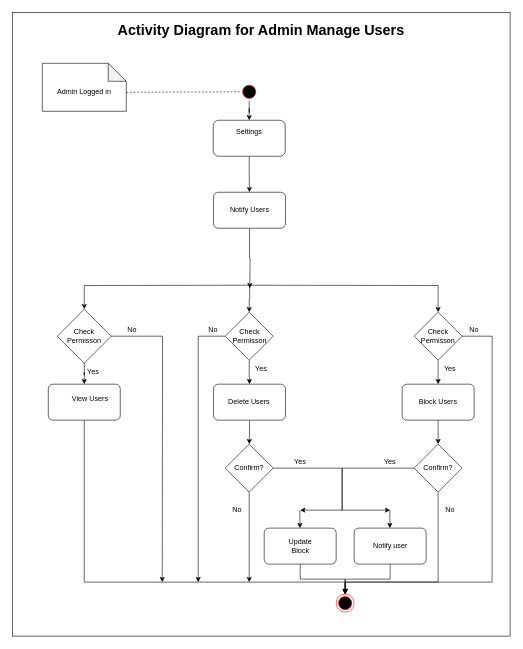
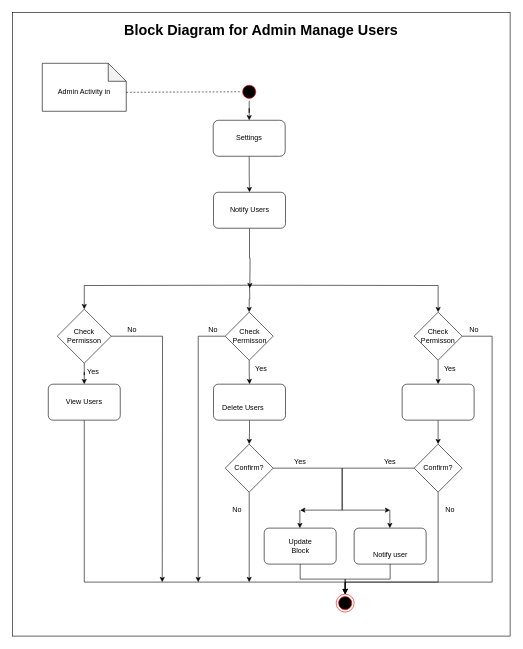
- <mxCell id="9" value="&lt;font style=&quot;font-size: 24px&quot;&gt;&lt;b&gt;Activity Diagram for Admin Manage Users&lt;/b&gt;&lt;/font&gt;" style="text;html=1;strokeColor=none;fillColor=none;align=center;verticalAlign=middle;whiteSpace=wrap;rounded=0;" parent="1" vertex="1"><mxGeometry x="60" y="30" width="750" height="40" as="geometry" /></mxCell>
+ <mxCell id="9" value="&lt;font style=&quot;font-size: 24px&quot;&gt;&lt;b&gt;Block Diagram for Admin Manage Users&lt;/b&gt;&lt;/font&gt;" style="text;html=1;strokeColor=none;fillColor=none;align=center;verticalAlign=middle;whiteSpace=wrap;rounded=0;" parent="1" vertex="1"><mxGeometry x="60" y="30" width="750" height="40" as="geometry" /></mxCell>
- <mxCell id="12" value="Admin Logged in" style="text;html=1;strokeColor=none;fillColor=none;align=center;verticalAlign=middle;whiteSpace=wrap;rounded=0;" parent="1" vertex="1"><mxGeometry x="80" y="130" width="120" height="45" as="geometry" /></mxCell>
+ <mxCell id="12" value="Admin Activity in" style="text;html=1;strokeColor=none;fillColor=none;align=center;verticalAlign=middle;whiteSpace=wrap;rounded=0;" parent="1" vertex="1"><mxGeometry x="80" y="130" width="120" height="45" as="geometry" /></mxCell>
- <mxCell id="8" value="Settings" style="text;html=1;strokeColor=none;fillColor=none;align=center;verticalAlign=middle;whiteSpace=wrap;rounded=0;" parent="1" vertex="1"><mxGeometry x="370" y="210" width="90" height="20" as="geometry" /></mxCell>
+ <mxCell id="8" value="Settings" style="text;html=1;strokeColor=none;fillColor=none;align=center;verticalAlign=middle;whiteSpace=wrap;rounded=0;" parent="1" vertex="1"><mxGeometry x="370" y="220" width="90" height="20" as="geometry" /></mxCell>
- <mxCell id="49" value="View Users" style="text;html=1;strokeColor=none;fillColor=none;align=center;verticalAlign=middle;whiteSpace=wrap;rounded=0;" parent="1" vertex="1"><mxGeometry x="115" y="655" width="70" height="20" as="geometry" /></mxCell>
+ <mxCell id="49" value="View Users" style="text;html=1;strokeColor=none;fillColor=none;align=center;verticalAlign=middle;whiteSpace=wrap;rounded=0;" parent="1" vertex="1"><mxGeometry x="105" y="660" width="70" height="20" as="geometry" /></mxCell>
- <mxCell id="50" value="Delete Users" style="text;html=1;strokeColor=none;fillColor=none;align=center;verticalAlign=middle;whiteSpace=wrap;rounded=0;" parent="1" vertex="1"><mxGeometry x="375" y="660" width="80" height="20" as="geometry" /></mxCell>
+ <mxCell id="50" value="Delete Users" style="text;html=1;strokeColor=none;fillColor=none;align=center;verticalAlign=middle;whiteSpace=wrap;rounded=0;" parent="1" vertex="1"><mxGeometry x="365" y="670" width="80" height="20" as="geometry" /></mxCell>
- <mxCell id="51" value="Block Users" style="text;html=1;strokeColor=none;fillColor=none;align=center;verticalAlign=middle;whiteSpace=wrap;rounded=0;" parent="1" vertex="1"><mxGeometry x="695" y="660" width="70" height="20" as="geometry" /></mxCell>
- <mxCell id="22" value="Notify user" style="text;html=1;strokeColor=none;fillColor=none;align=center;verticalAlign=middle;whiteSpace=wrap;rounded=0;" parent="1" vertex="1"><mxGeometry x="618.5" y="900" width="63" height="20" as="geometry" /></mxCell>
+ <mxCell id="22" value="Notify user" style="text;html=1;strokeColor=none;fillColor=none;align=center;verticalAlign=middle;whiteSpace=wrap;rounded=0;" parent="1" vertex="1"><mxGeometry x="618.5" y="915" width="63" height="20" as="geometry" /></mxCell>
